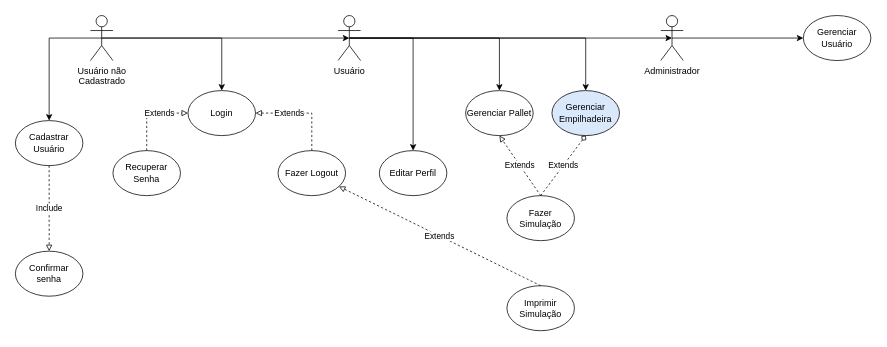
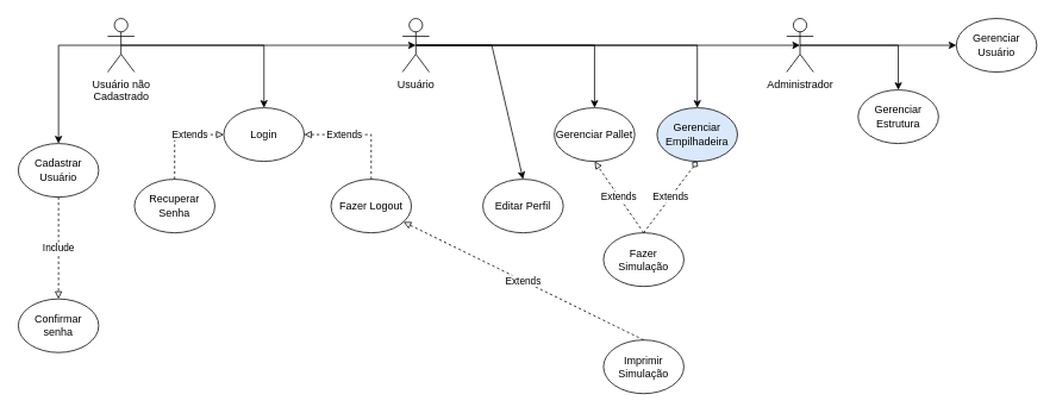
+ <mxCell id="3" style="edgeStyle=orthogonalEdgeStyle;rounded=0;orthogonalLoop=1;jettySize=auto;html=1;exitX=0.5;exitY=0.5;exitDx=0;exitDy=0;exitPerimeter=0;entryX=0.5;entryY=0;entryDx=0;entryDy=0;" parent="1" source="5" target="11" edge="1"><mxGeometry relative="1" as="geometry" /></mxCell>
+ <mxCell id="11" value="Gerenciar Estrutura" style="ellipse;whiteSpace=wrap;html=1;" parent="1" vertex="1"><mxGeometry x="960" y="100" width="90" height="60" as="geometry" /></mxCell>
- <mxCell id="16" value="Editar Perfil" style="ellipse;whiteSpace=wrap;html=1;" parent="1" vertex="1"><mxGeometry x="505" y="200" width="90" height="60" as="geometry" /></mxCell>
+ <mxCell id="16" value="Editar Perfil" style="ellipse;whiteSpace=wrap;html=1;" parent="1" vertex="1"><mxGeometry x="540" y="200" width="90" height="60" as="geometry" /></mxCell>
